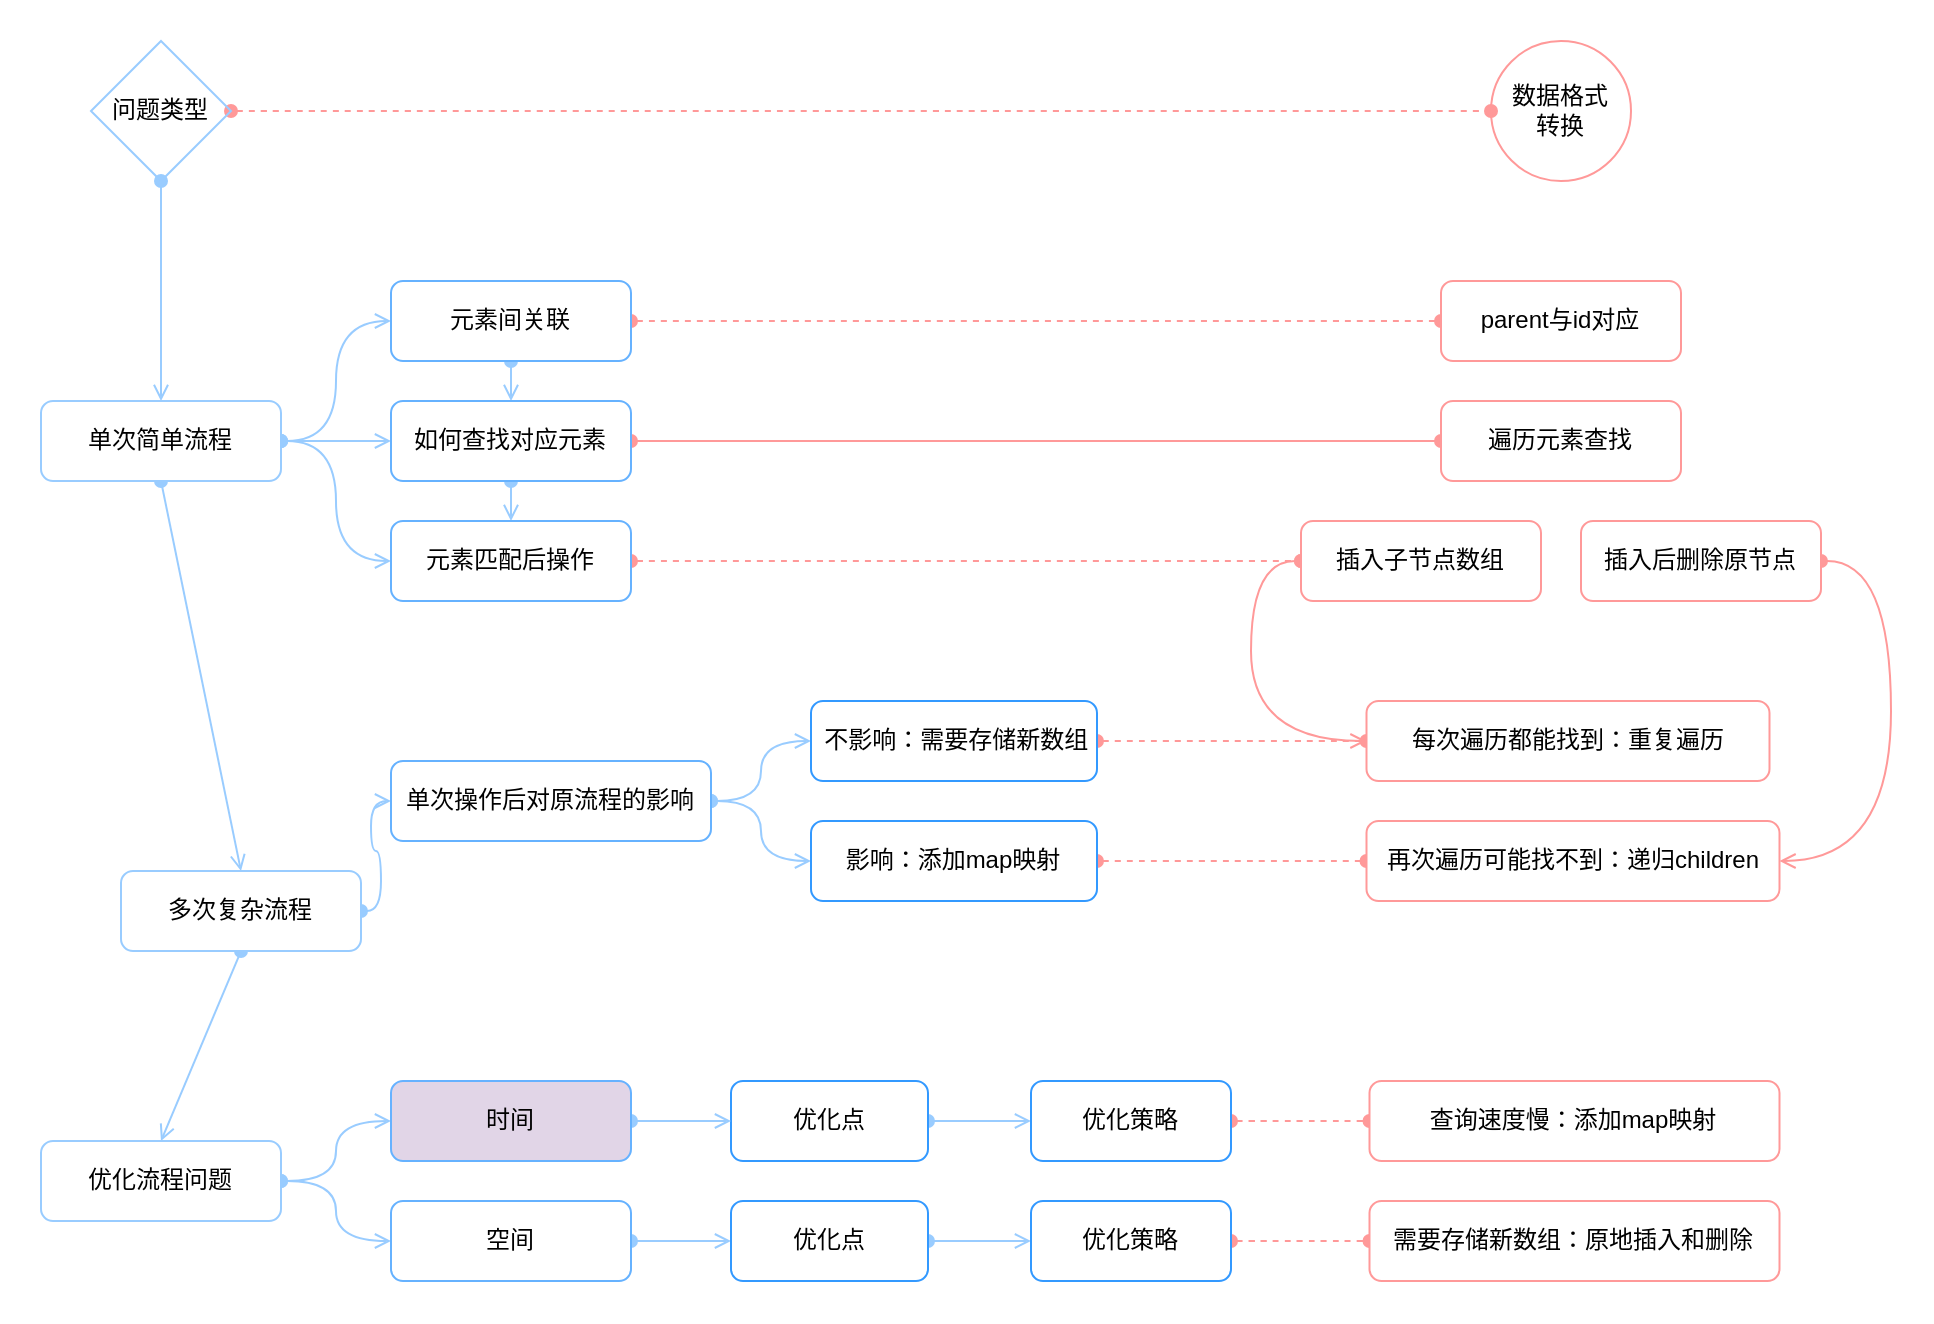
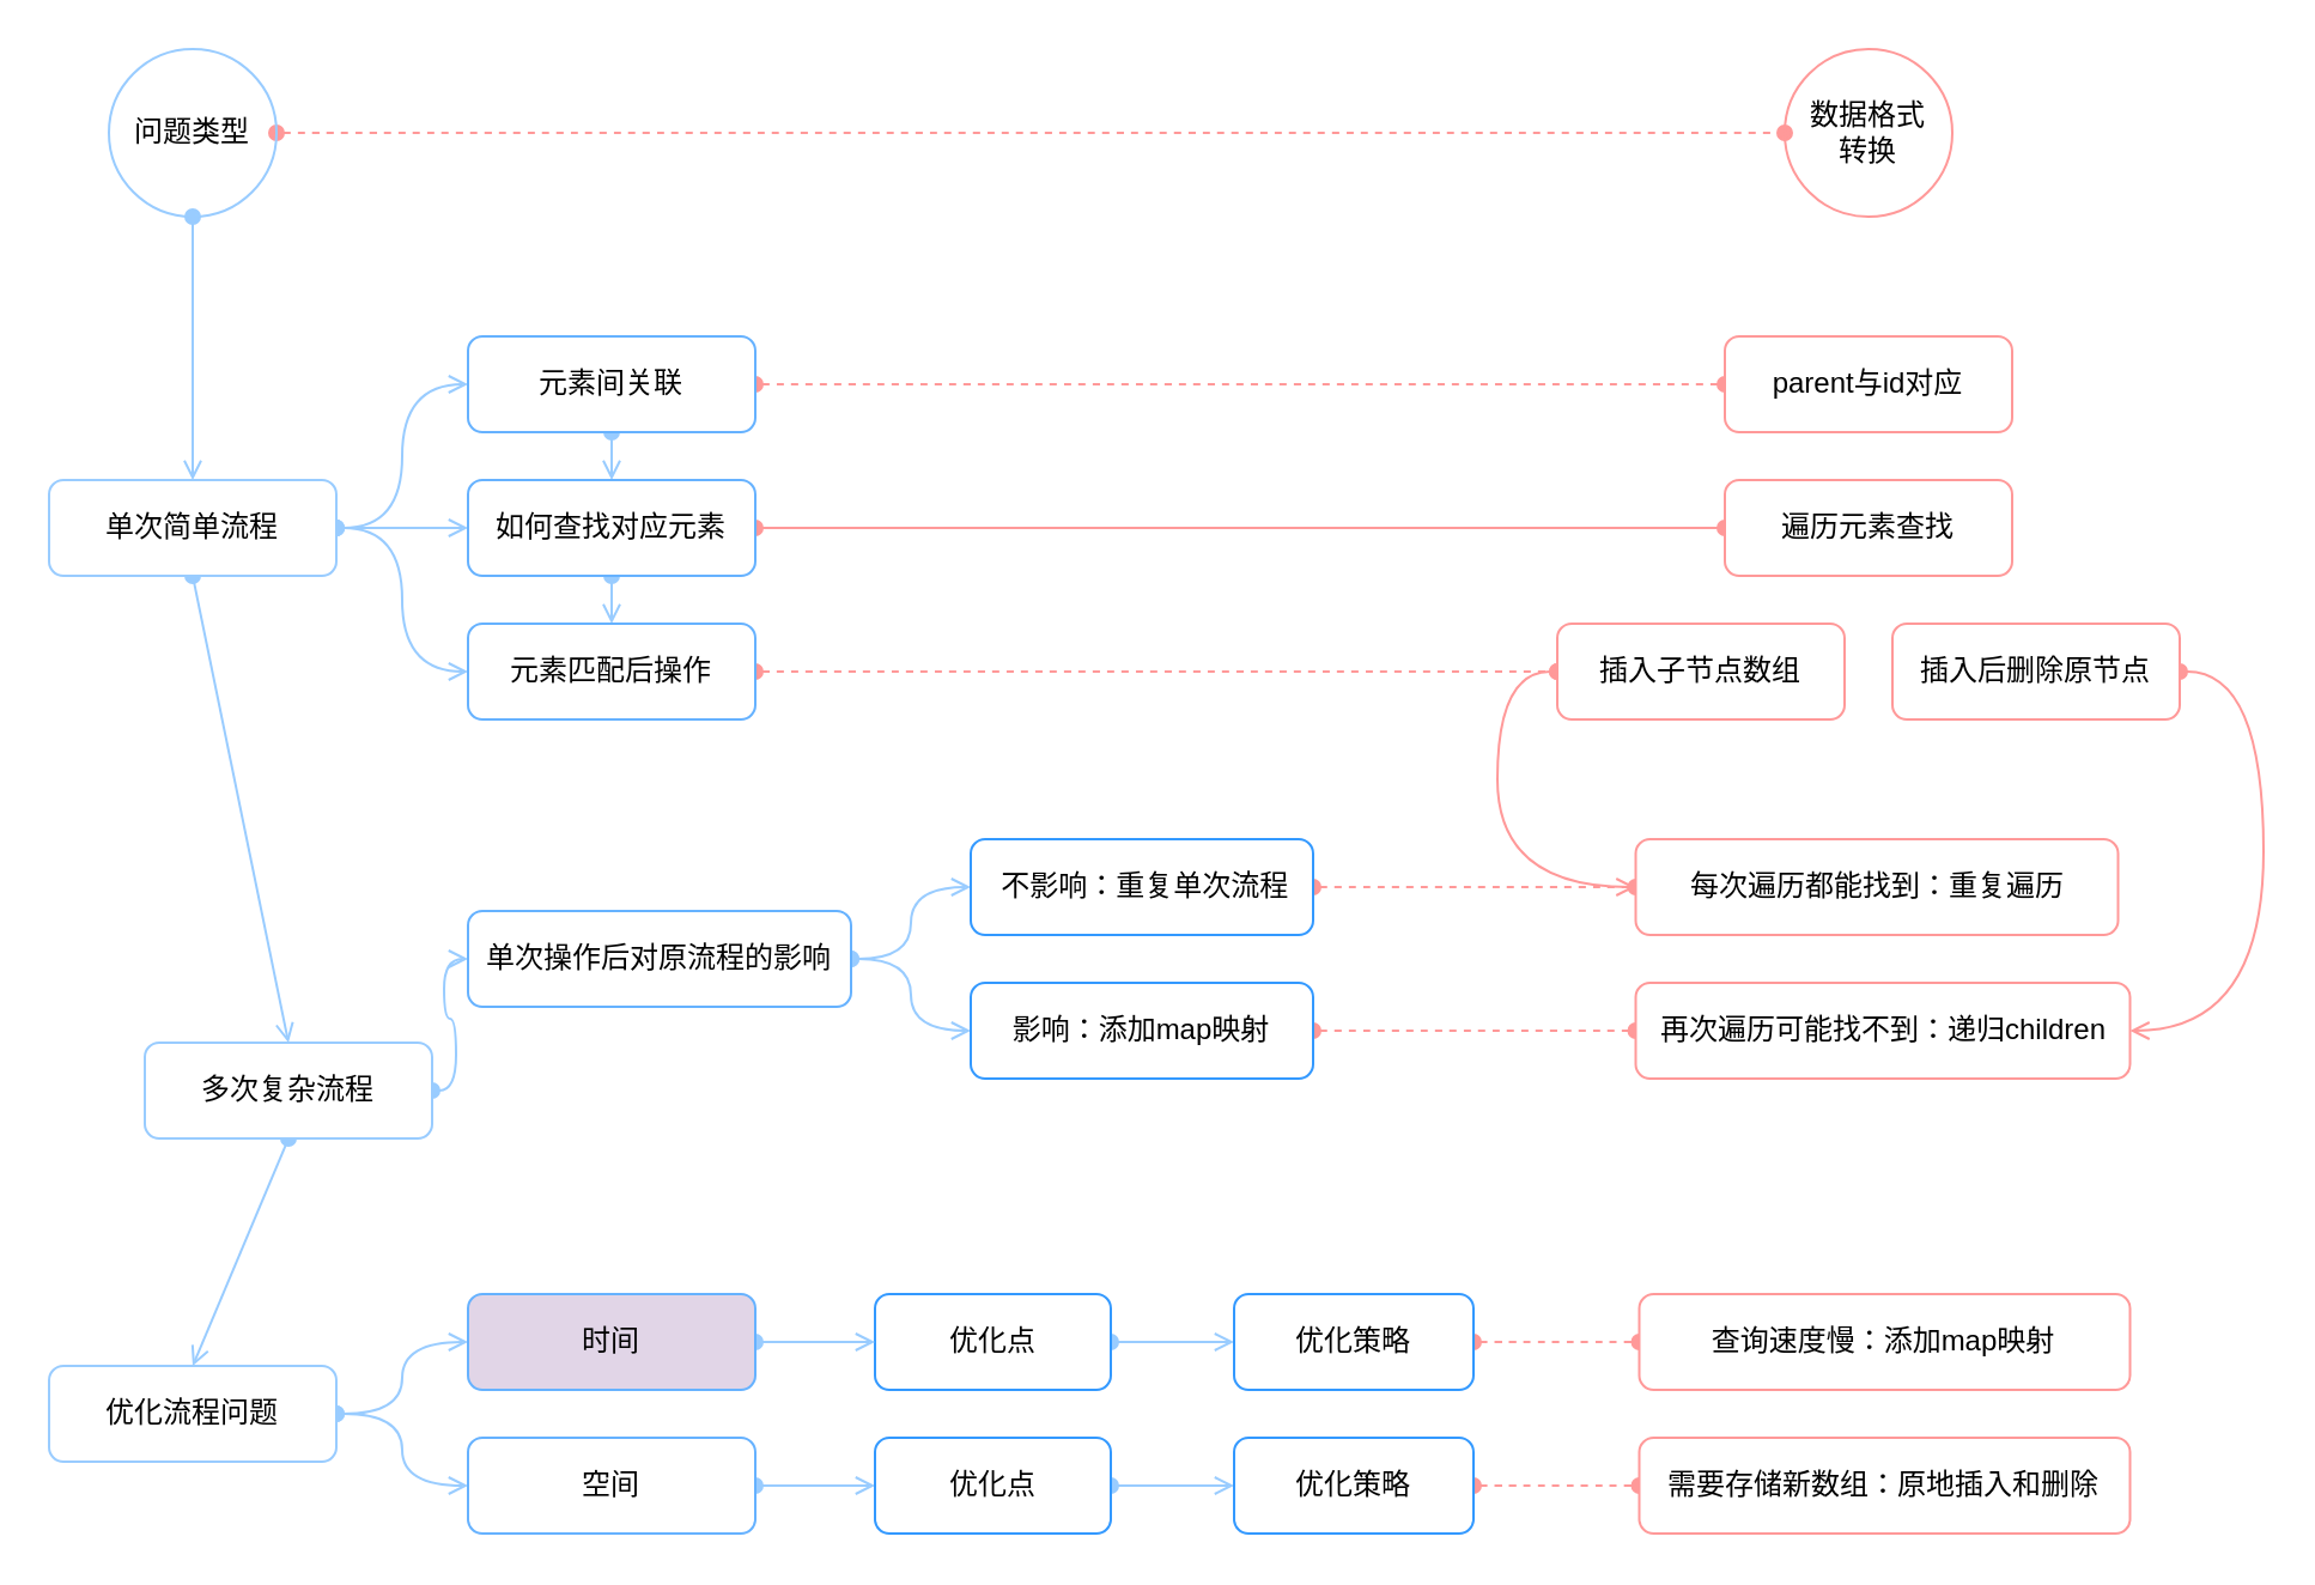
- <mxCell id="9" value="问题类型" style="rhombus;whiteSpace=wrap;html=1;aspect=fixed;fillColor=none;strokeColor=#99CCFF;" vertex="1" parent="1"><mxGeometry x="45" y="20" width="70" height="70" as="geometry" /></mxCell>
+ <mxCell id="9" value="问题类型" style="ellipse;whiteSpace=wrap;html=1;aspect=fixed;fillColor=none;strokeColor=#99CCFF;" vertex="1" parent="1"><mxGeometry x="45" y="20" width="70" height="70" as="geometry" /></mxCell>
- <mxCell id="27" value="&amp;nbsp;不影响：需要存储新数组" style="rounded=1;whiteSpace=wrap;html=1;strokeColor=#3399FF;" vertex="1" parent="1"><mxGeometry x="405" y="350" width="143" height="40" as="geometry" /></mxCell>
+ <mxCell id="27" value="&amp;nbsp;不影响：重复单次流程" style="rounded=1;whiteSpace=wrap;html=1;strokeColor=#3399FF;" vertex="1" parent="1"><mxGeometry x="405" y="350" width="143" height="40" as="geometry" /></mxCell>
